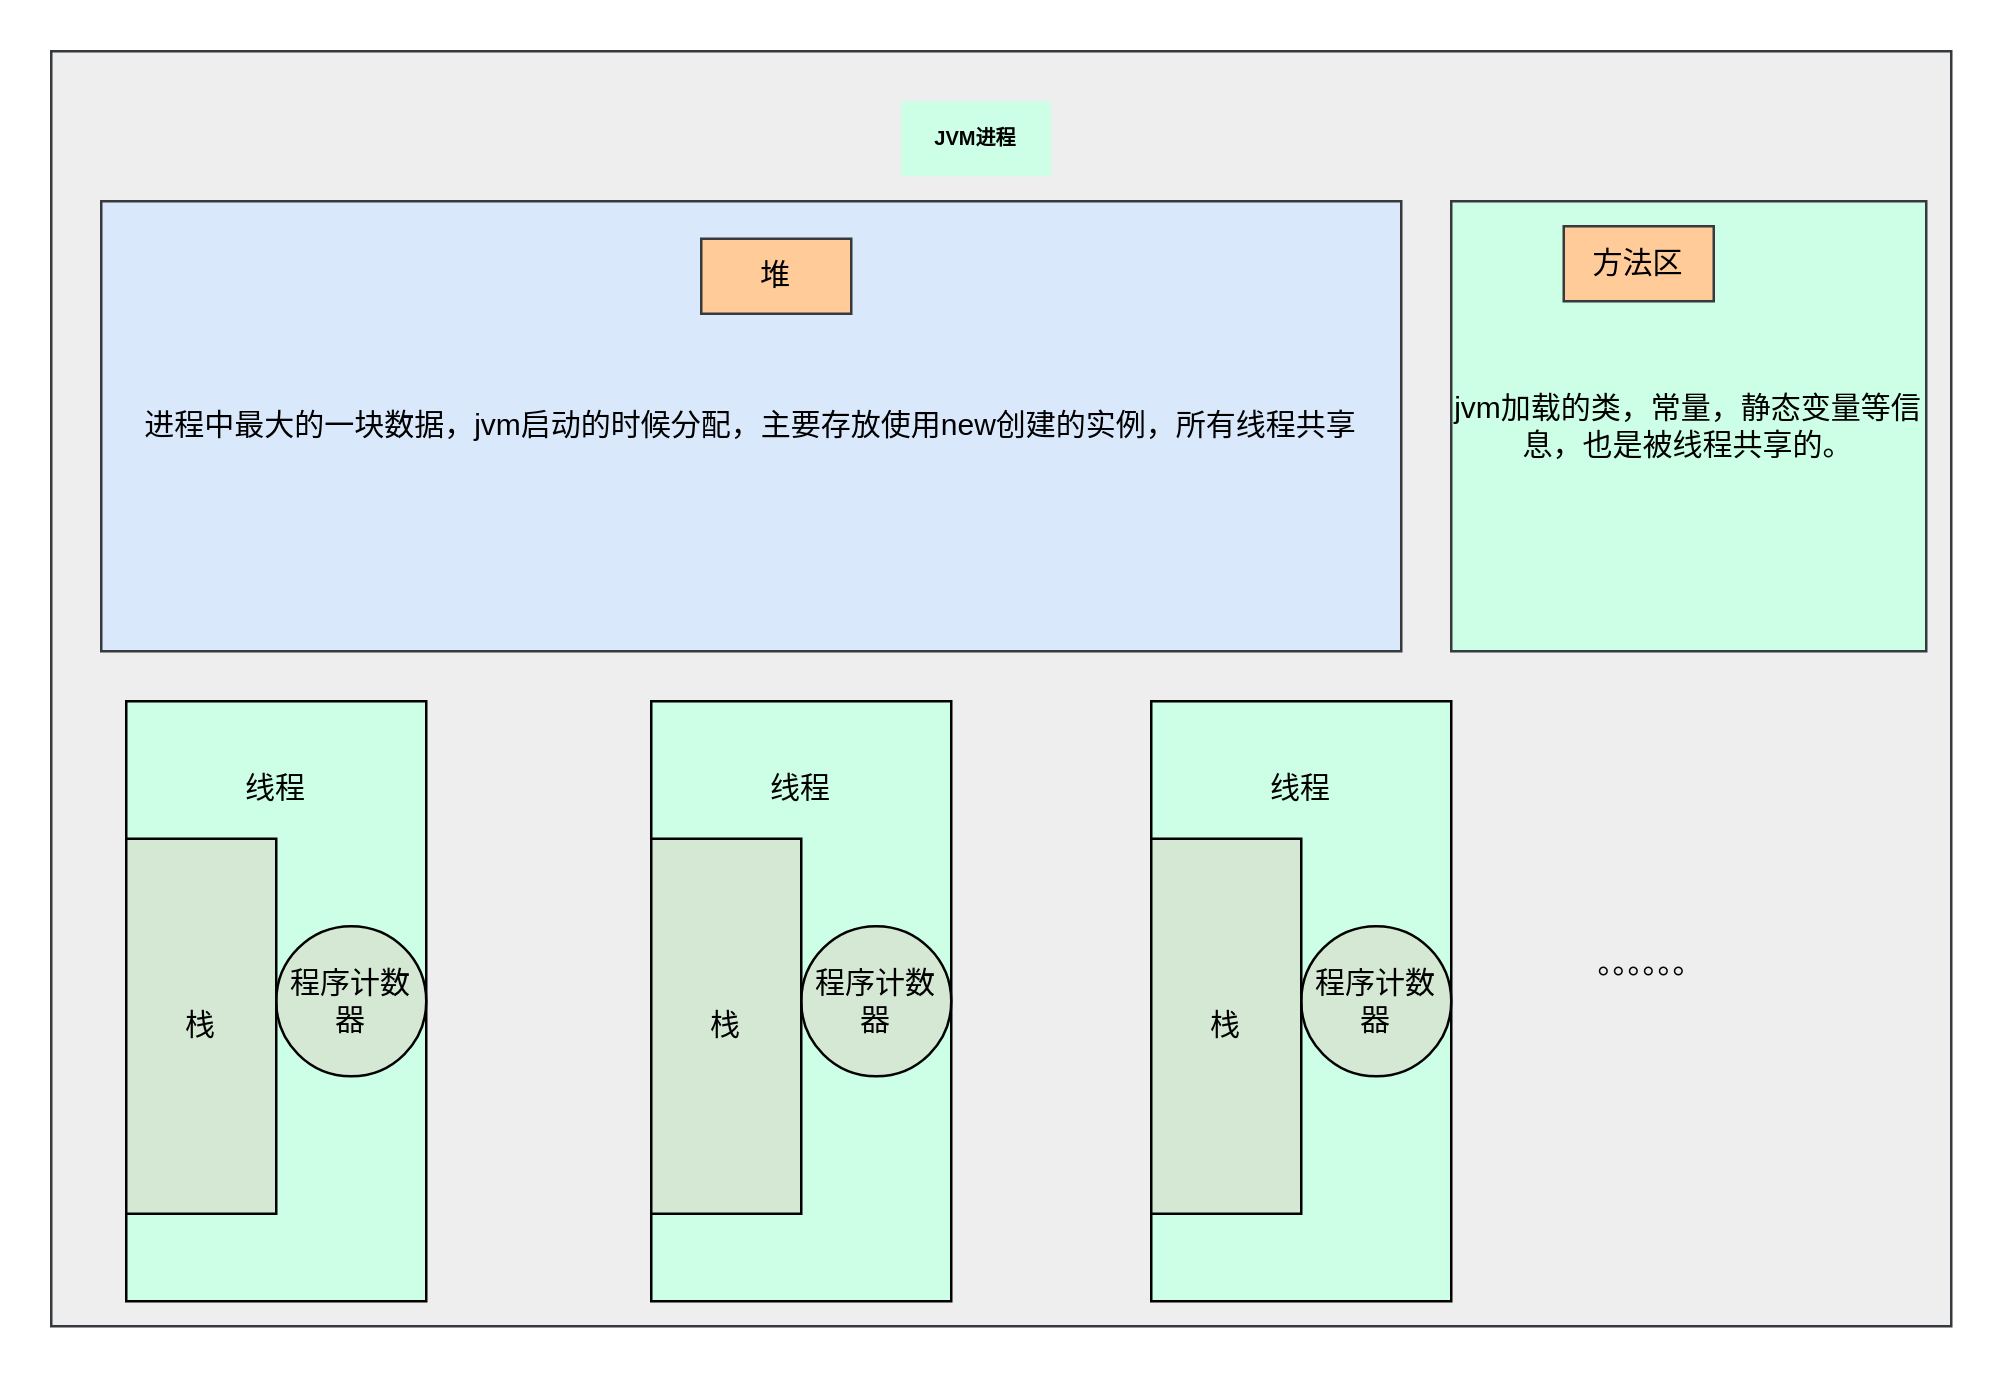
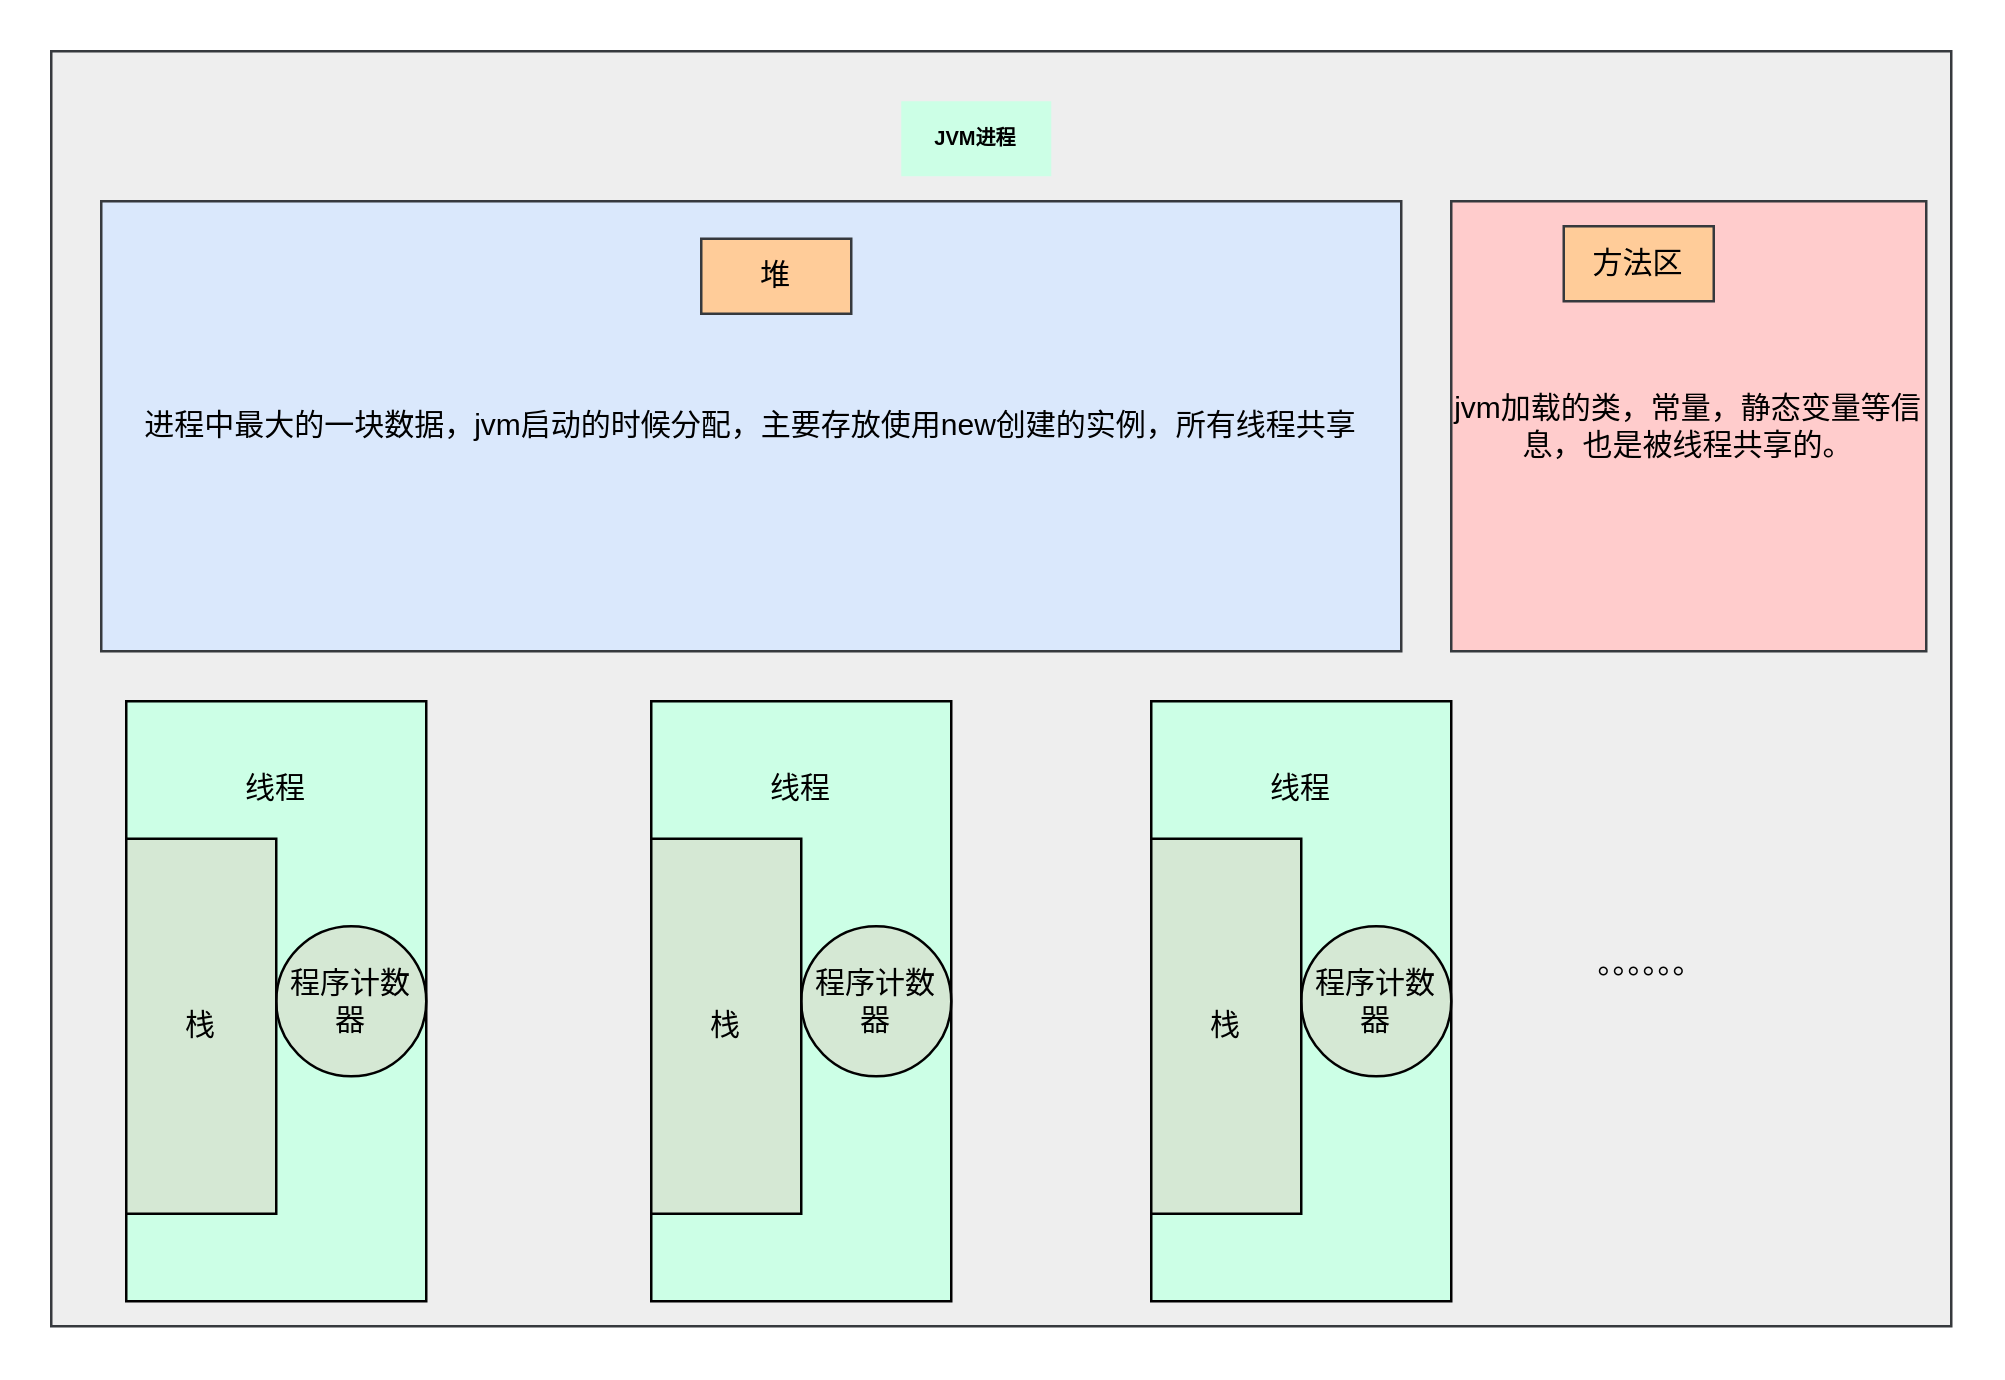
- <mxCell id="5" value="jvm加载的类，常量，静态变量等信息，也是被线程共享的。" style="rounded=0;whiteSpace=wrap;html=1;fillColor=#ccffe6;strokeColor=#36393d;" parent="2" vertex="1"><mxGeometry x="560" y="60" width="190" height="180" as="geometry" /></mxCell>
+ <mxCell id="5" value="jvm加载的类，常量，静态变量等信息，也是被线程共享的。" style="rounded=0;whiteSpace=wrap;html=1;fillColor=#ffcccc;strokeColor=#36393d;" parent="2" vertex="1"><mxGeometry x="560" y="60" width="190" height="180" as="geometry" /></mxCell>
